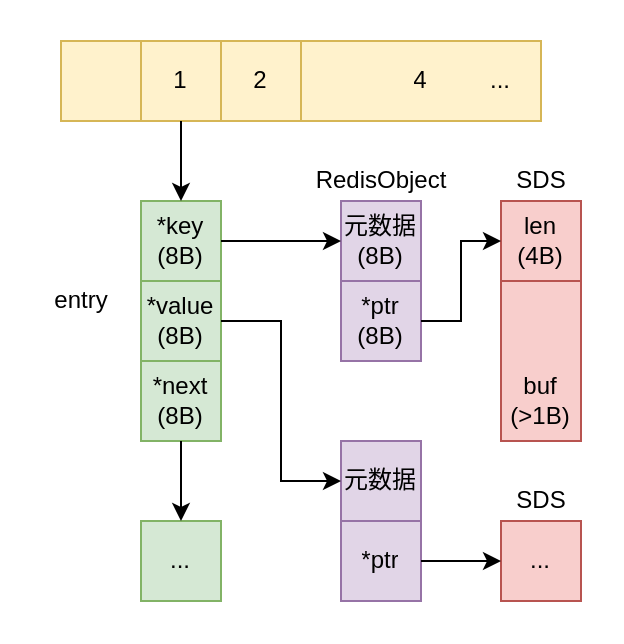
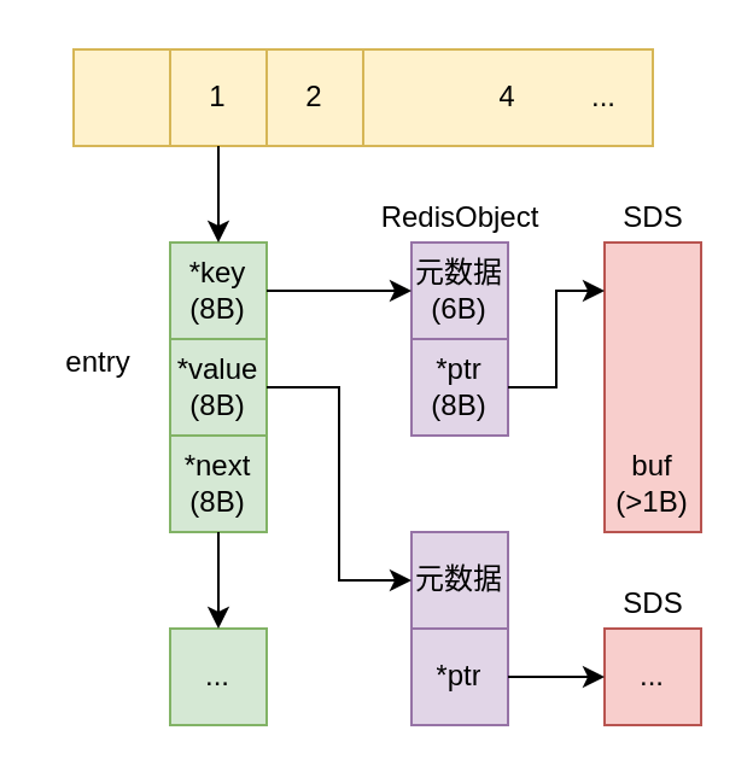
- <mxCell id="22" value="元数据&lt;br&gt;(8B)" style="shape=partialRectangle;html=1;whiteSpace=wrap;connectable=0;overflow=hidden;fillColor=none;top=0;left=0;bottom=0;right=0;" vertex="1" parent="21"><mxGeometry width="40" height="40" as="geometry" /></mxCell>
+ <mxCell id="22" value="元数据&lt;br&gt;(6B)" style="shape=partialRectangle;html=1;whiteSpace=wrap;connectable=0;overflow=hidden;fillColor=none;top=0;left=0;bottom=0;right=0;" vertex="1" parent="21"><mxGeometry width="40" height="40" as="geometry" /></mxCell>
- <mxCell id="35" value="len&lt;br&gt;(4B)" style="shape=partialRectangle;html=1;whiteSpace=wrap;connectable=0;overflow=hidden;fillColor=none;top=0;left=0;bottom=0;right=0;" vertex="1" parent="34"><mxGeometry width="40" height="40" as="geometry" /></mxCell>
